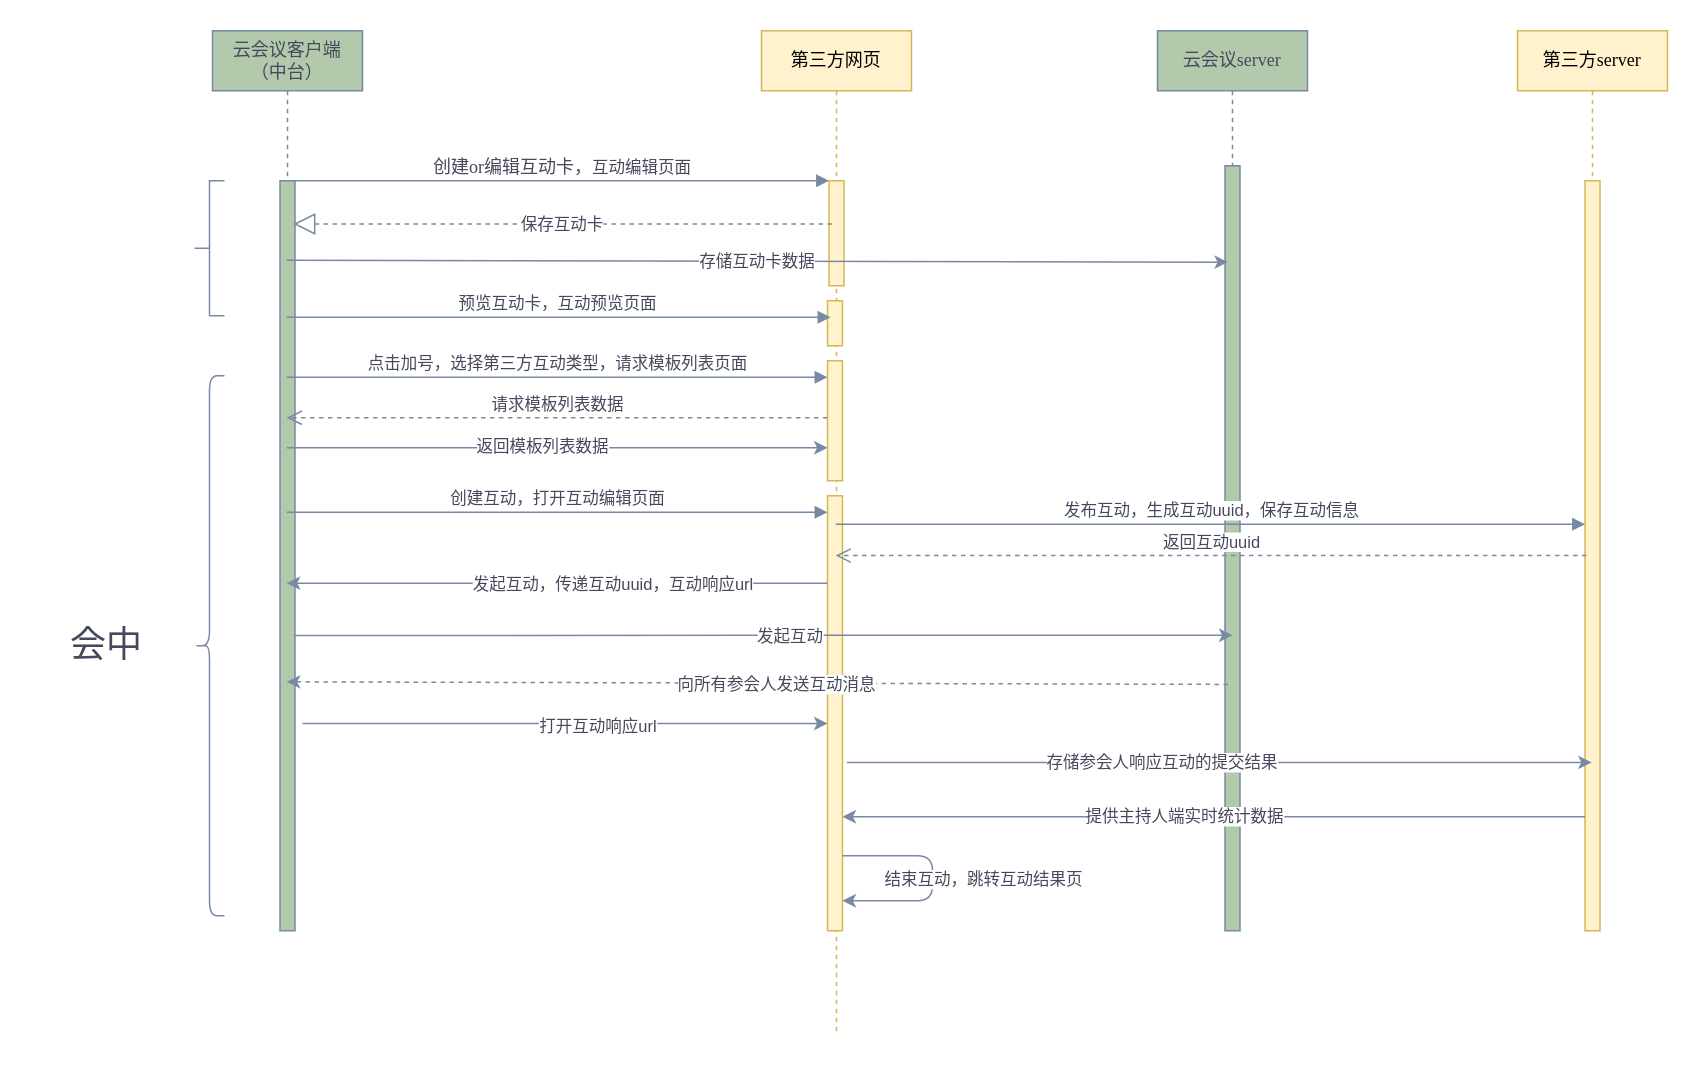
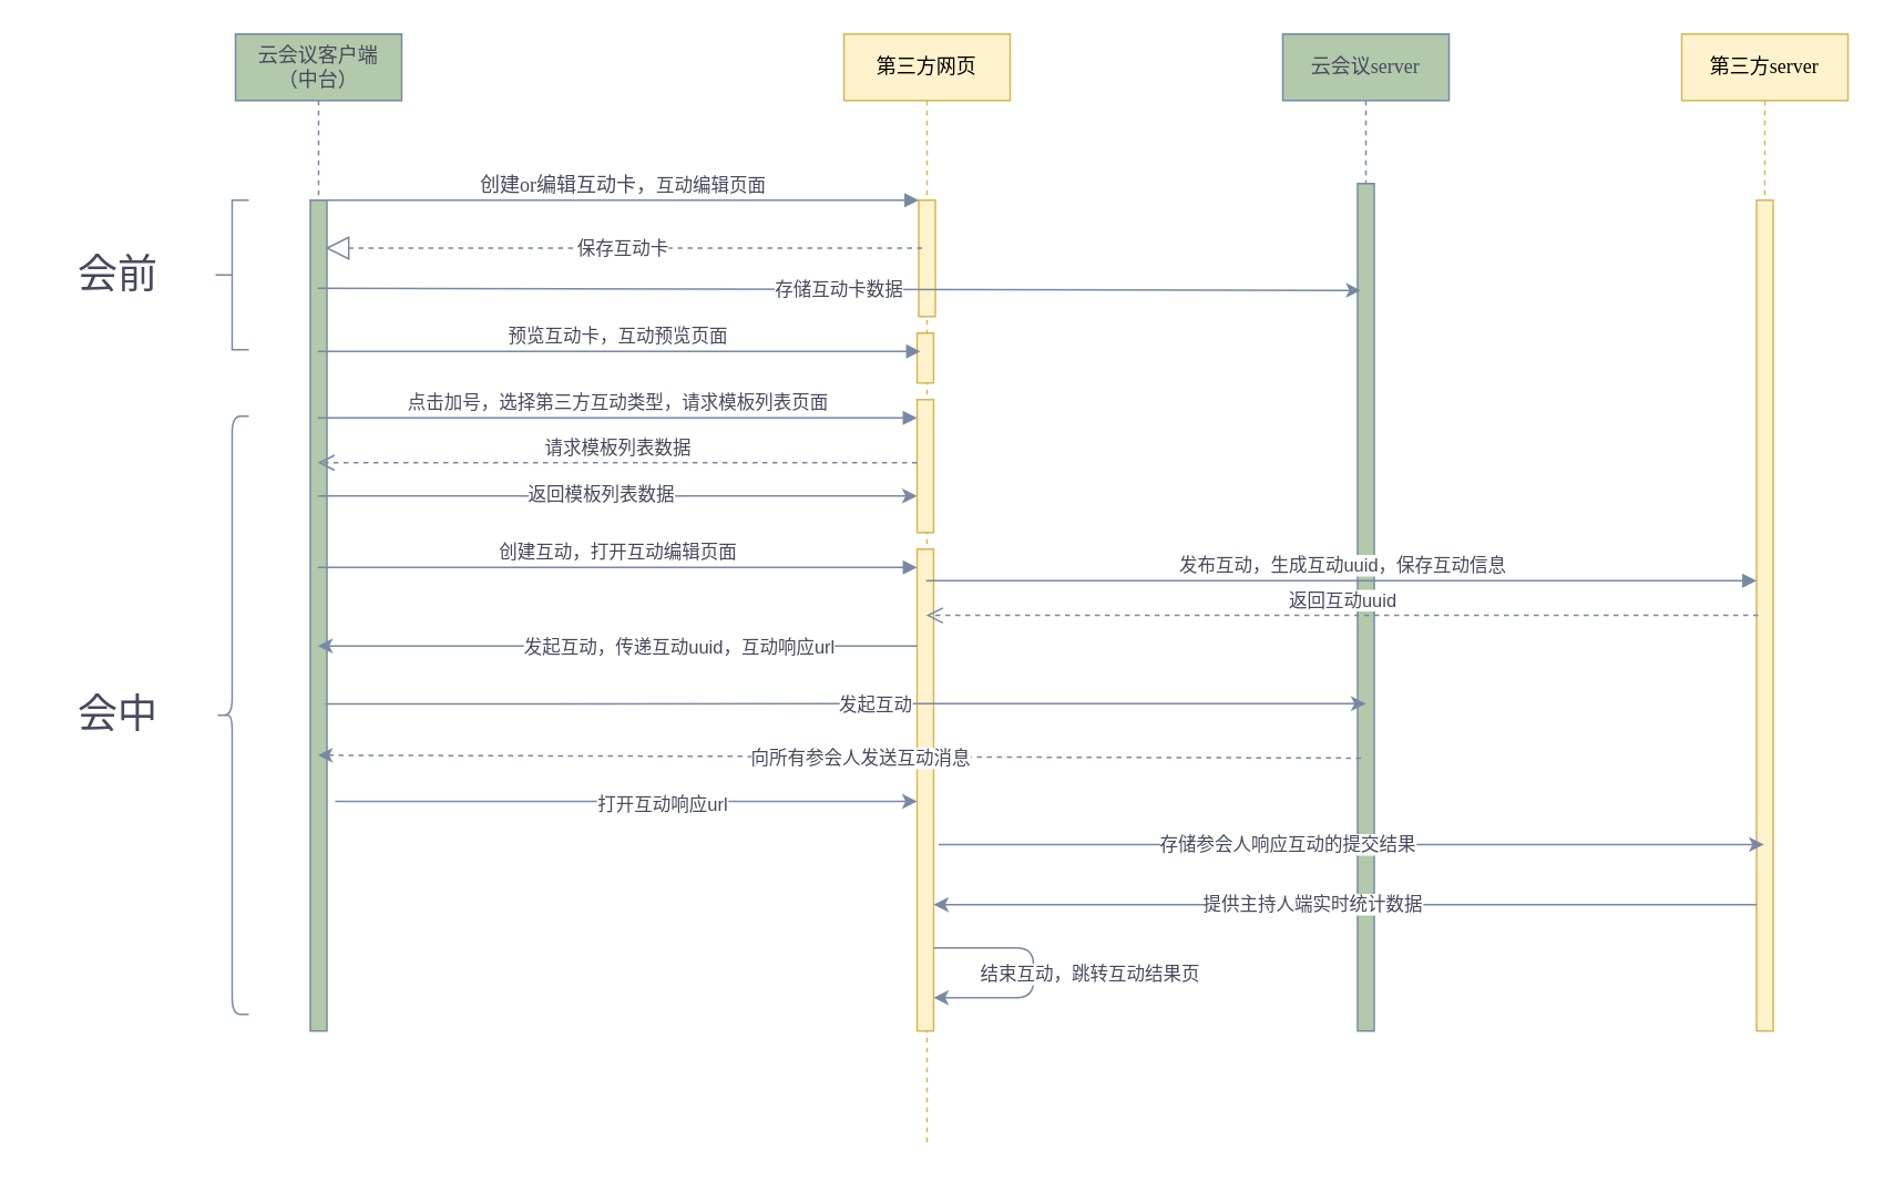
+ <mxCell id="19" value="会前" style="text;strokeColor=none;fillColor=none;html=1;fontSize=24;fontStyle=0;verticalAlign=middle;align=center;fontColor=#46495D;rounded=0;" vertex="1" parent="1"><mxGeometry x="20" y="145" width="100" height="40" as="geometry" /></mxCell>
